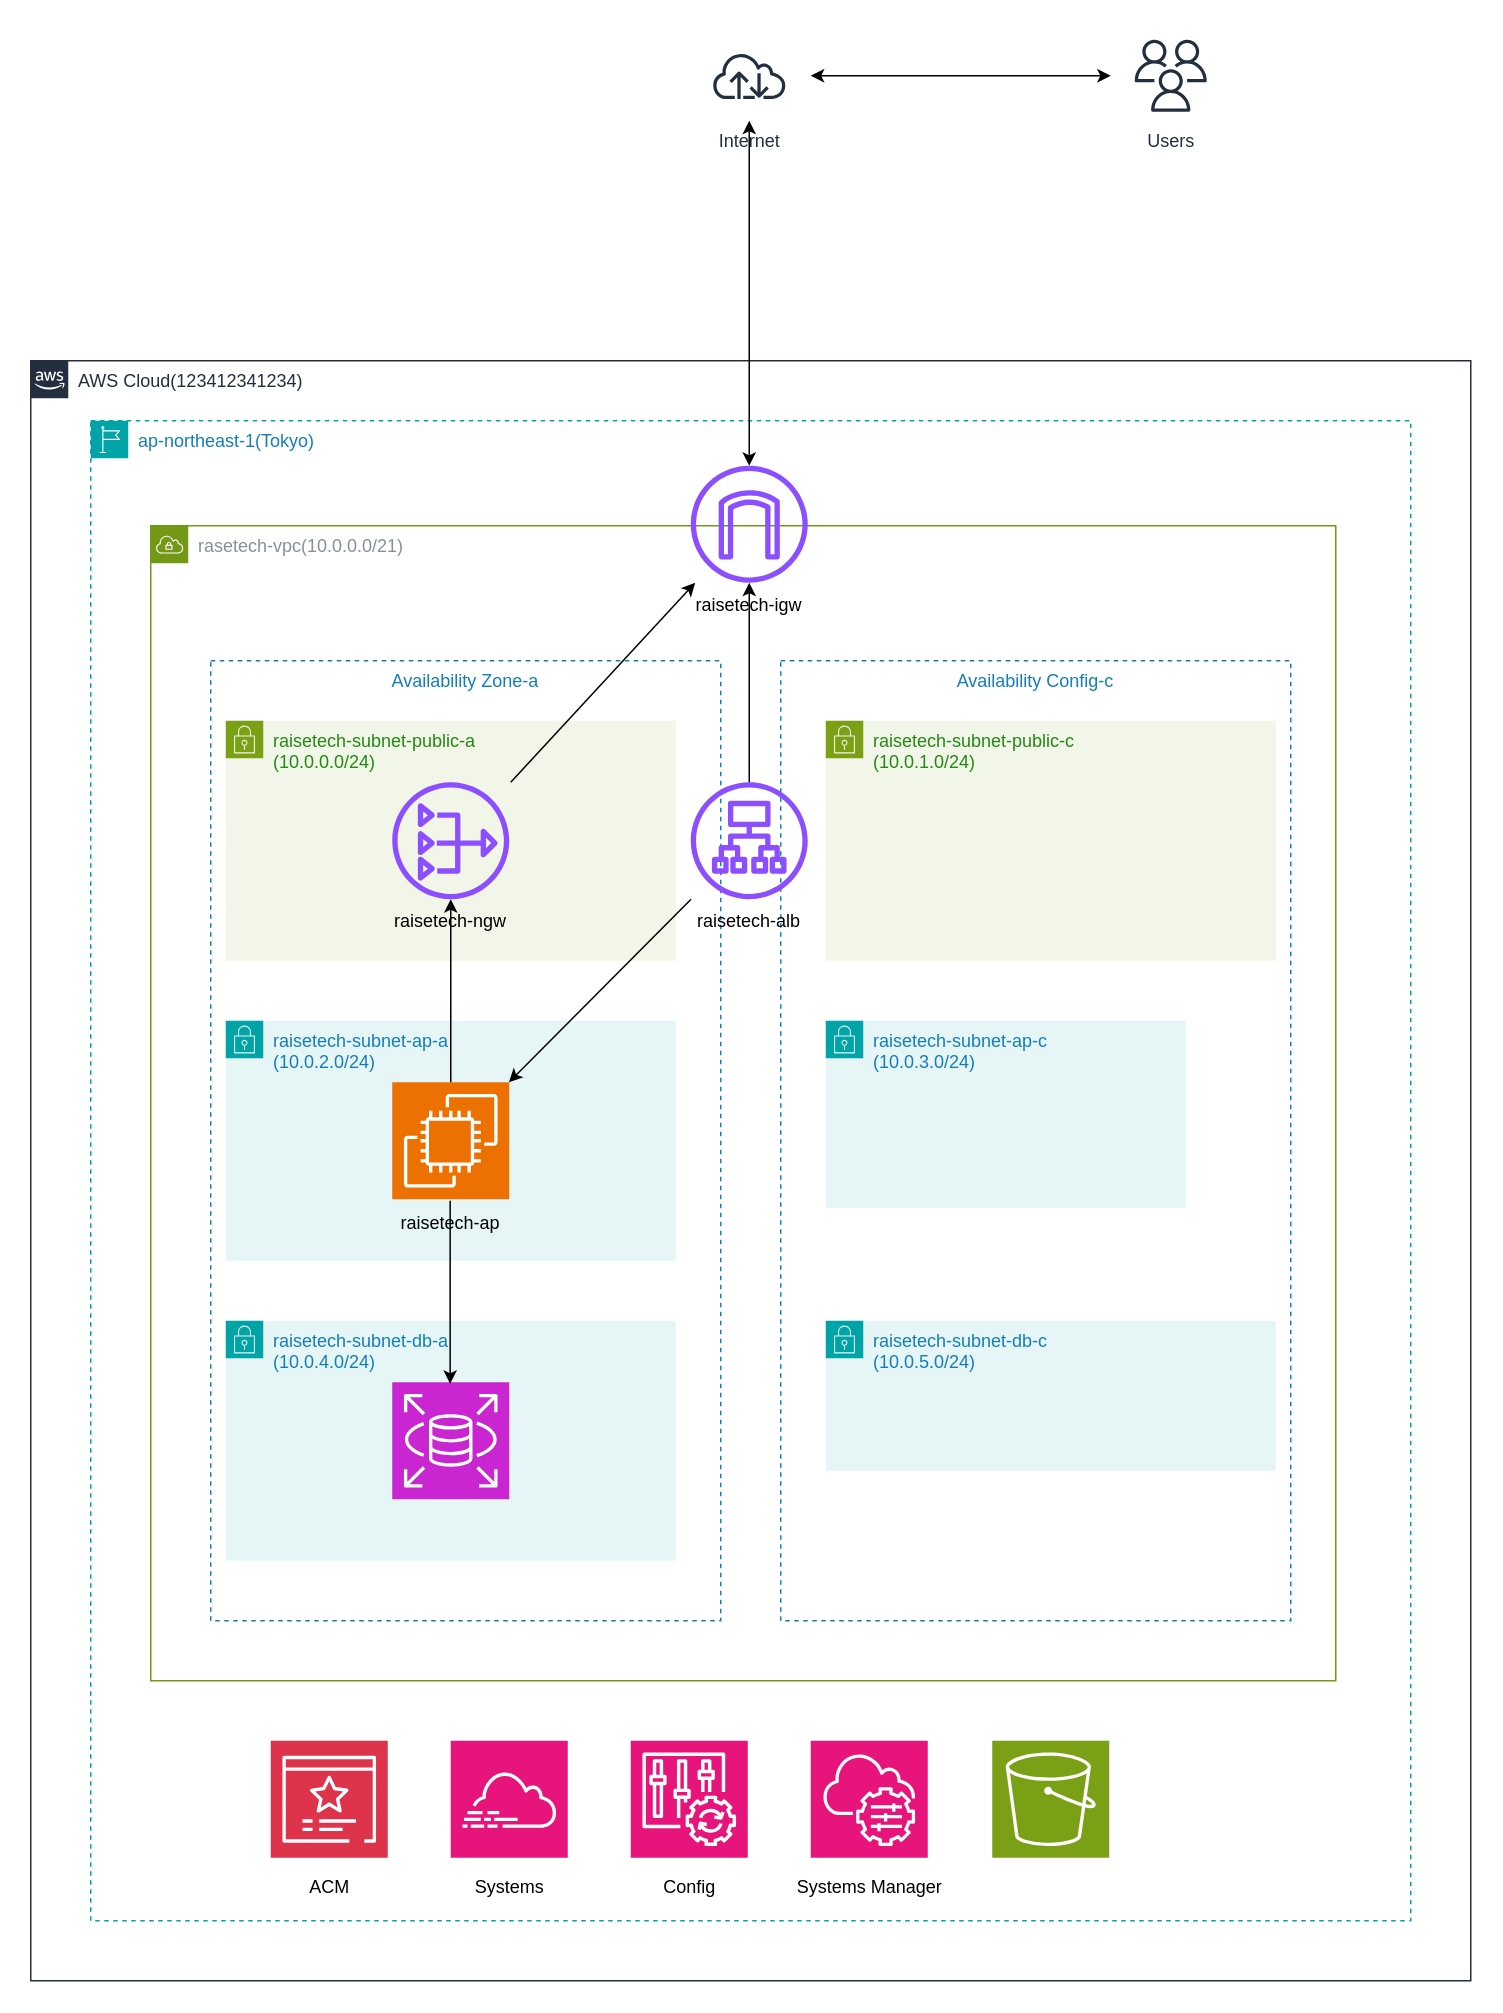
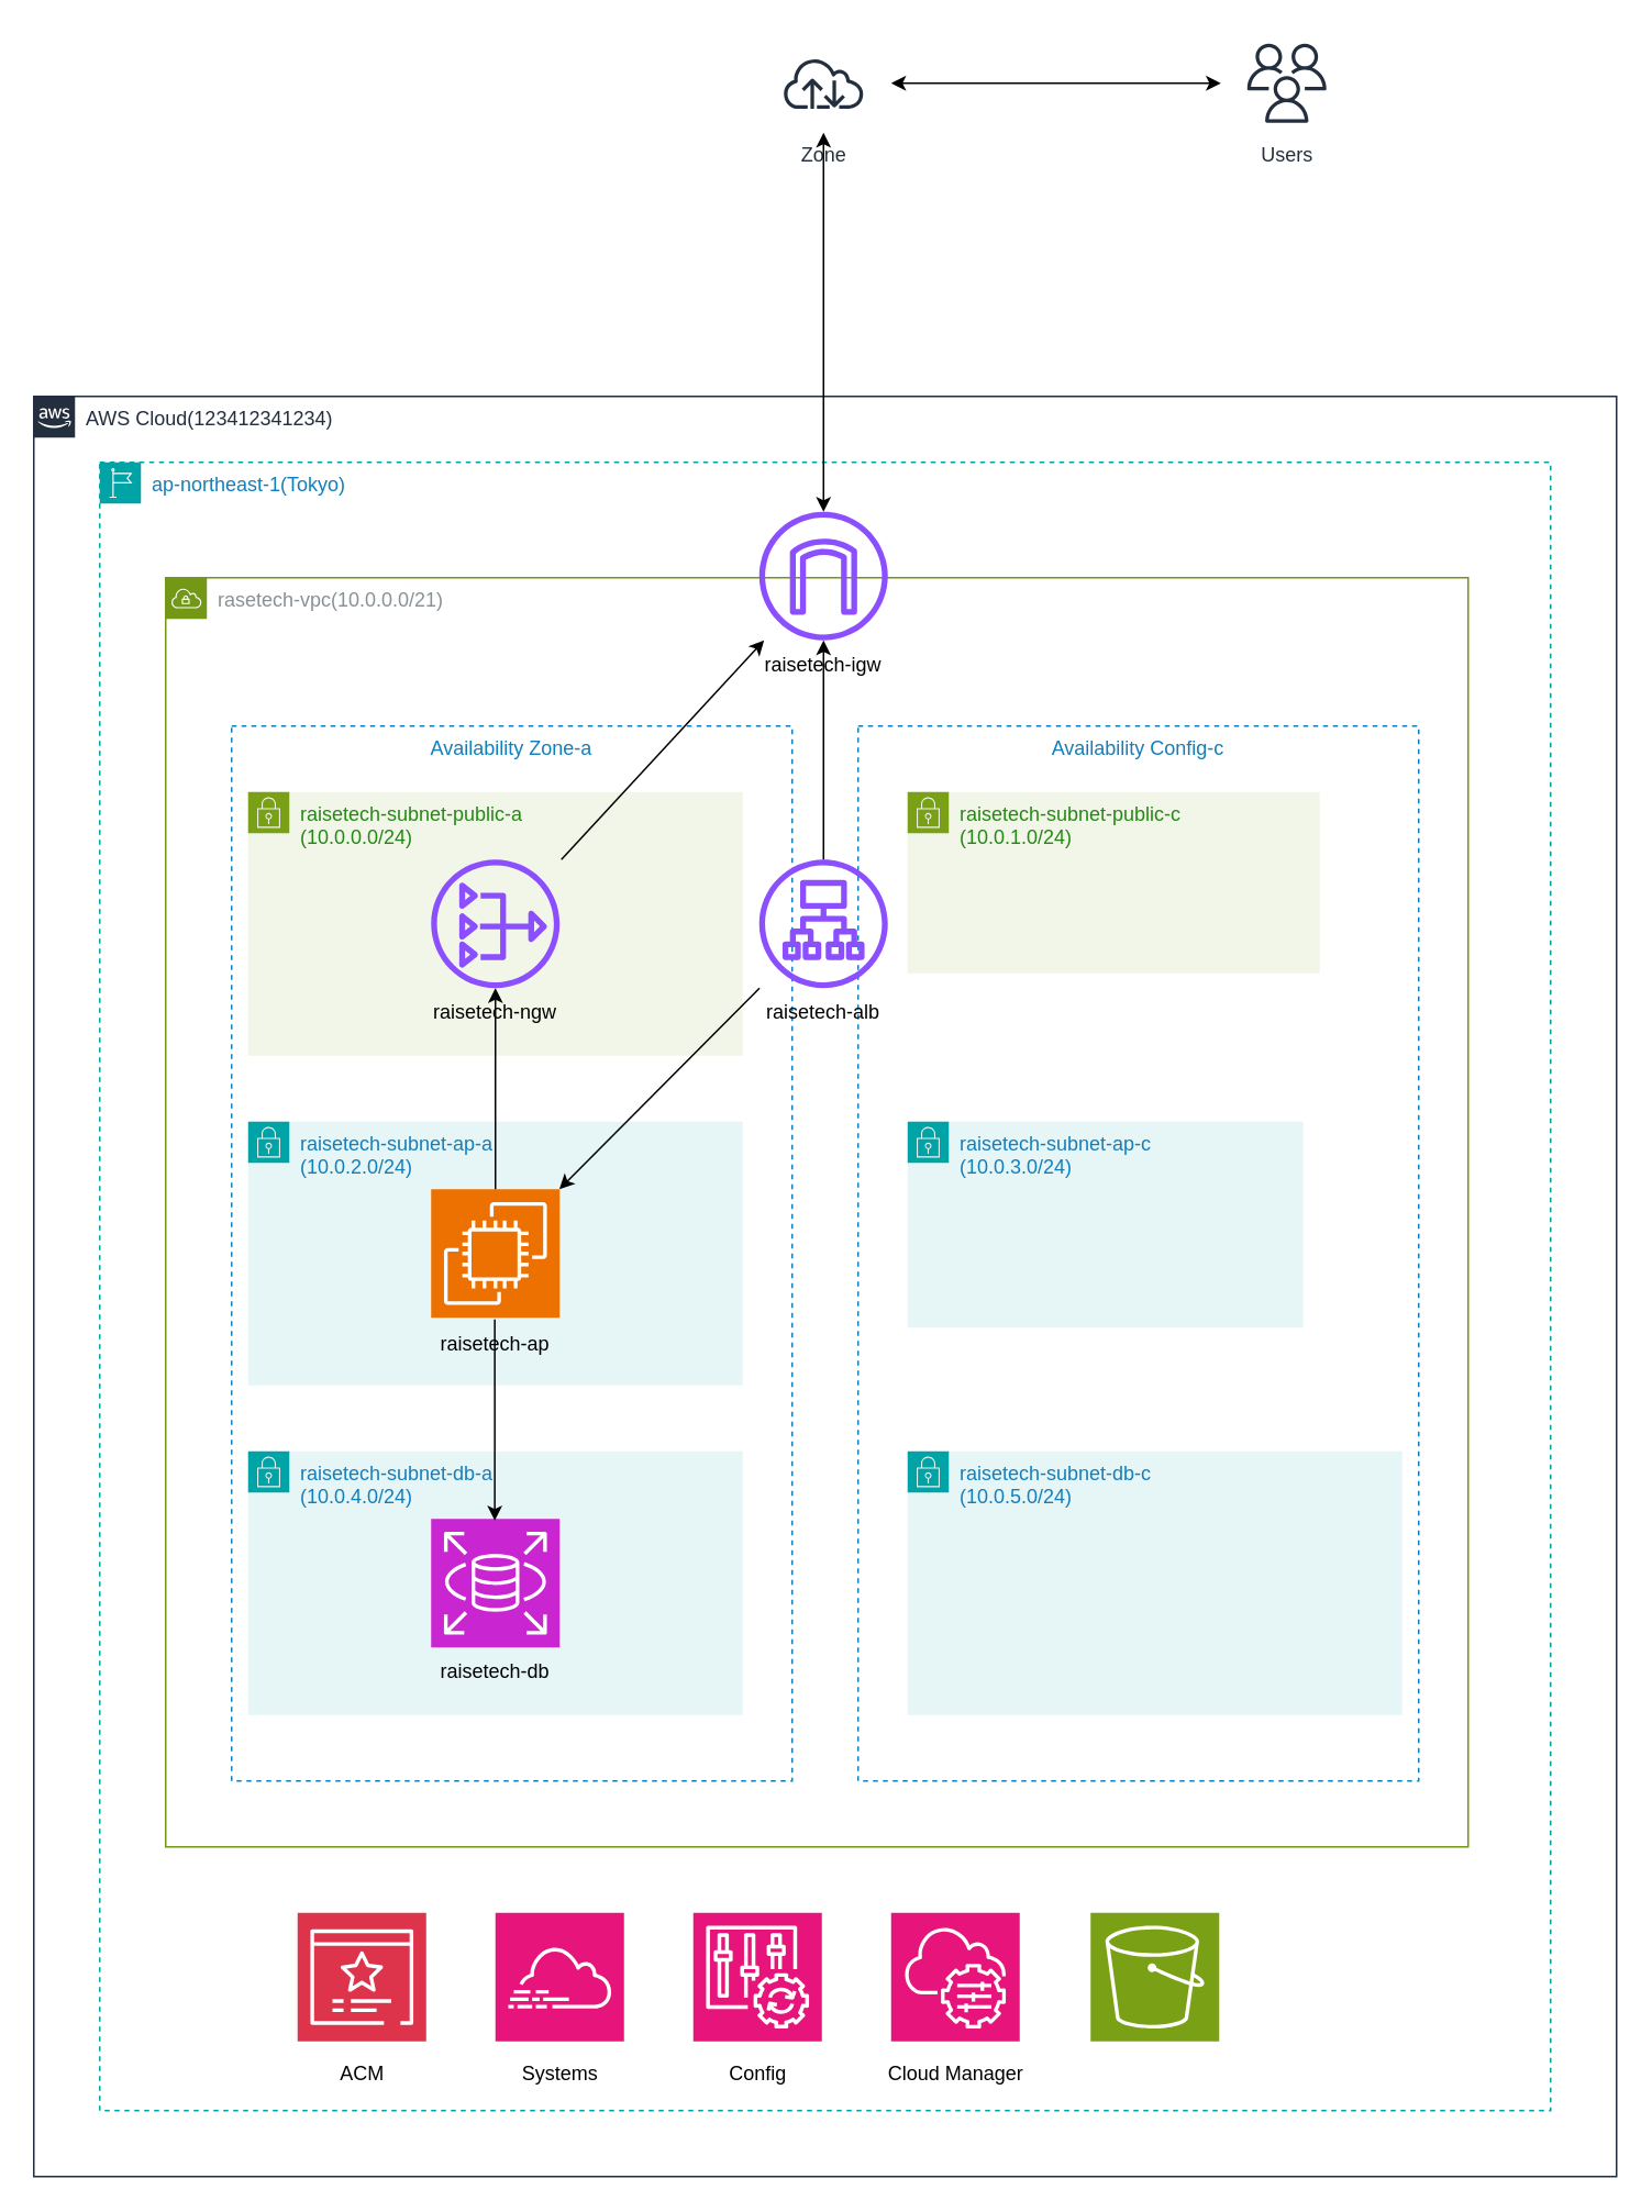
- <mxCell id="29" value="Internet" style="sketch=0;outlineConnect=0;fontColor=#232F3E;gradientColor=none;strokeColor=#232F3E;fillColor=#ffffff;dashed=0;verticalLabelPosition=bottom;verticalAlign=top;align=center;html=1;fontSize=12;fontStyle=0;aspect=fixed;shape=mxgraph.aws4.resourceIcon;resIcon=mxgraph.aws4.internet;" vertex="1" parent="1"><mxGeometry x="469" y="20" width="60" height="60" as="geometry" /></mxCell>
+ <mxCell id="29" value="Zone" style="sketch=0;outlineConnect=0;fontColor=#232F3E;gradientColor=none;strokeColor=#232F3E;fillColor=#ffffff;dashed=0;verticalLabelPosition=bottom;verticalAlign=top;align=center;html=1;fontSize=12;fontStyle=0;aspect=fixed;shape=mxgraph.aws4.resourceIcon;resIcon=mxgraph.aws4.internet;" vertex="1" parent="1"><mxGeometry x="469" y="20" width="60" height="60" as="geometry" /></mxCell>
- <mxCell id="19" value="&lt;span style=&quot;color: rgb(36, 136, 20);&quot;&gt;raisetech-subnet-public-c&lt;br&gt;&lt;span style=&quot;color: rgb(36, 136, 20);&quot;&gt;(10.0.1.0/24)&lt;/span&gt;&lt;/span&gt;" style="points=[[0,0],[0.25,0],[0.5,0],[0.75,0],[1,0],[1,0.25],[1,0.5],[1,0.75],[1,1],[0.75,1],[0.5,1],[0.25,1],[0,1],[0,0.75],[0,0.5],[0,0.25]];outlineConnect=0;gradientColor=none;html=1;whiteSpace=wrap;fontSize=12;fontStyle=0;container=1;pointerEvents=0;collapsible=0;recursiveResize=0;shape=mxgraph.aws4.group;grIcon=mxgraph.aws4.group_security_group;grStroke=0;strokeColor=#7AA116;fillColor=#F2F6E8;verticalAlign=top;align=left;spacingLeft=30;fontColor=#248814;dashed=0;" vertex="1" parent="1"><mxGeometry x="550" y="480" width="300" height="160" as="geometry" /></mxCell>
+ <mxCell id="19" value="&lt;span style=&quot;color: rgb(36, 136, 20);&quot;&gt;raisetech-subnet-public-c&lt;br&gt;&lt;span style=&quot;color: rgb(36, 136, 20);&quot;&gt;(10.0.1.0/24)&lt;/span&gt;&lt;/span&gt;" style="points=[[0,0],[0.25,0],[0.5,0],[0.75,0],[1,0],[1,0.25],[1,0.5],[1,0.75],[1,1],[0.75,1],[0.5,1],[0.25,1],[0,1],[0,0.75],[0,0.5],[0,0.25]];outlineConnect=0;gradientColor=none;html=1;whiteSpace=wrap;fontSize=12;fontStyle=0;container=1;pointerEvents=0;collapsible=0;recursiveResize=0;shape=mxgraph.aws4.group;grIcon=mxgraph.aws4.group_security_group;grStroke=0;strokeColor=#7AA116;fillColor=#F2F6E8;verticalAlign=top;align=left;spacingLeft=30;fontColor=#248814;dashed=0;" vertex="1" parent="1"><mxGeometry x="550" y="480" width="250" height="110" as="geometry" /></mxCell>
- <mxCell id="26" value="&lt;span style=&quot;color: rgb(20, 126, 186);&quot;&gt;raisetech-subnet-db-c&lt;/span&gt;&lt;br&gt;&lt;span style=&quot;color: rgb(20, 126, 186);&quot;&gt;(10.0.5.0/24)&lt;/span&gt;" style="points=[[0,0],[0.25,0],[0.5,0],[0.75,0],[1,0],[1,0.25],[1,0.5],[1,0.75],[1,1],[0.75,1],[0.5,1],[0.25,1],[0,1],[0,0.75],[0,0.5],[0,0.25]];outlineConnect=0;gradientColor=none;html=1;whiteSpace=wrap;fontSize=12;fontStyle=0;container=1;pointerEvents=0;collapsible=0;recursiveResize=0;shape=mxgraph.aws4.group;grIcon=mxgraph.aws4.group_security_group;grStroke=0;strokeColor=#00A4A6;fillColor=#E6F6F7;verticalAlign=top;align=left;spacingLeft=30;fontColor=#147EBA;dashed=0;" vertex="1" parent="1"><mxGeometry x="550" y="880" width="300" height="100" as="geometry" /></mxCell>
+ <mxCell id="26" value="&lt;span style=&quot;color: rgb(20, 126, 186);&quot;&gt;raisetech-subnet-db-c&lt;/span&gt;&lt;br&gt;&lt;span style=&quot;color: rgb(20, 126, 186);&quot;&gt;(10.0.5.0/24)&lt;/span&gt;" style="points=[[0,0],[0.25,0],[0.5,0],[0.75,0],[1,0],[1,0.25],[1,0.5],[1,0.75],[1,1],[0.75,1],[0.5,1],[0.25,1],[0,1],[0,0.75],[0,0.5],[0,0.25]];outlineConnect=0;gradientColor=none;html=1;whiteSpace=wrap;fontSize=12;fontStyle=0;container=1;pointerEvents=0;collapsible=0;recursiveResize=0;shape=mxgraph.aws4.group;grIcon=mxgraph.aws4.group_security_group;grStroke=0;strokeColor=#00A4A6;fillColor=#E6F6F7;verticalAlign=top;align=left;spacingLeft=30;fontColor=#147EBA;dashed=0;" vertex="1" parent="1"><mxGeometry x="550" y="880" width="300" height="160" as="geometry" /></mxCell>
+ <mxCell id="25" value="raisetech-db" style="text;html=1;align=center;verticalAlign=middle;whiteSpace=wrap;rounded=0;" vertex="1" parent="23"><mxGeometry x="100" y="119" width="100" height="30" as="geometry" /></mxCell>
- <mxCell id="12" value="Systems Manager" style="text;html=1;align=center;verticalAlign=middle;resizable=0;points=[];autosize=1;strokeColor=none;fillColor=none;" vertex="1" parent="3"><mxGeometry x="459" y="963" width="120" height="30" as="geometry" /></mxCell>
+ <mxCell id="12" value="Cloud Manager" style="text;html=1;align=center;verticalAlign=middle;resizable=0;points=[];autosize=1;strokeColor=none;fillColor=none;" vertex="1" parent="3"><mxGeometry x="459" y="963" width="120" height="30" as="geometry" /></mxCell>
